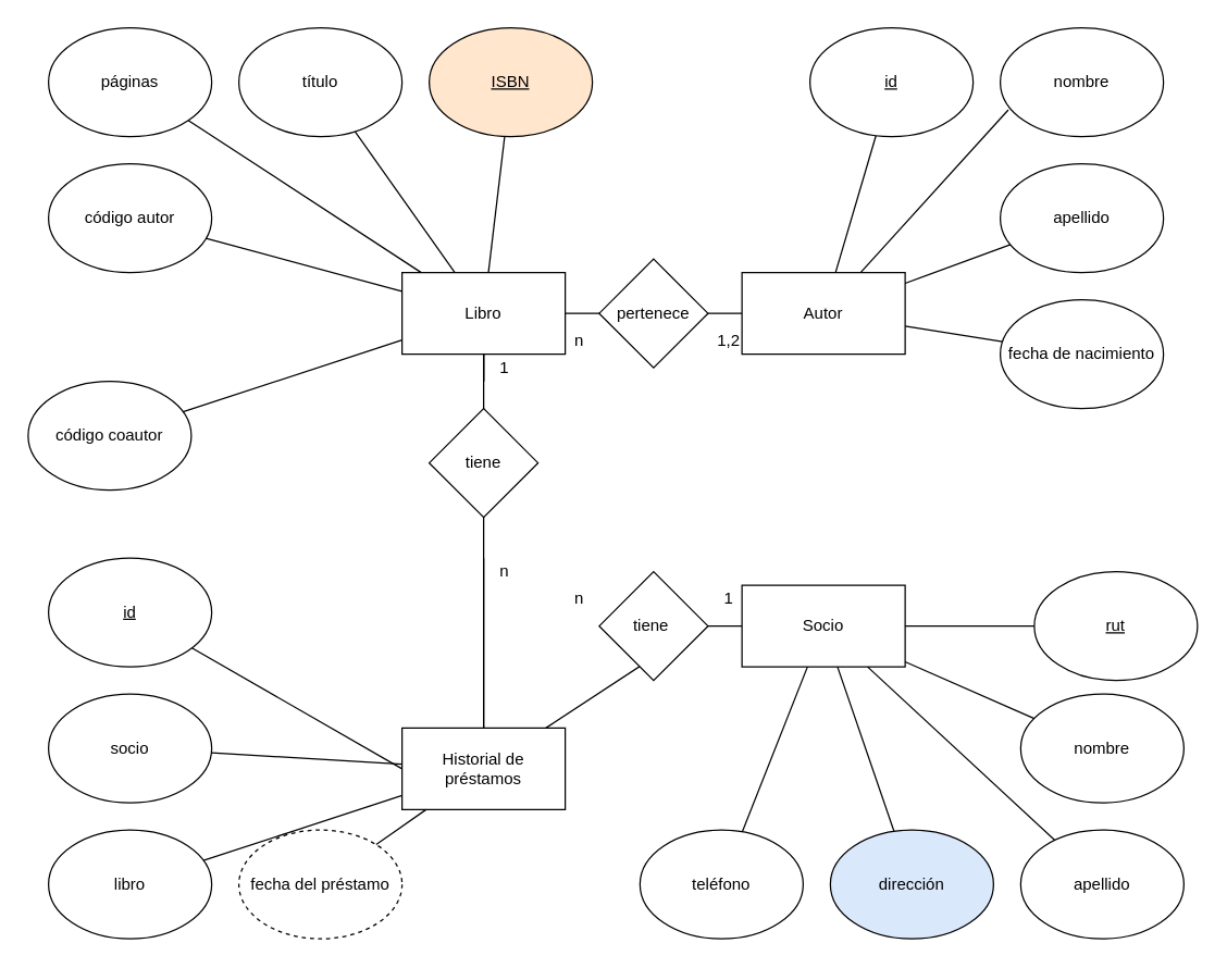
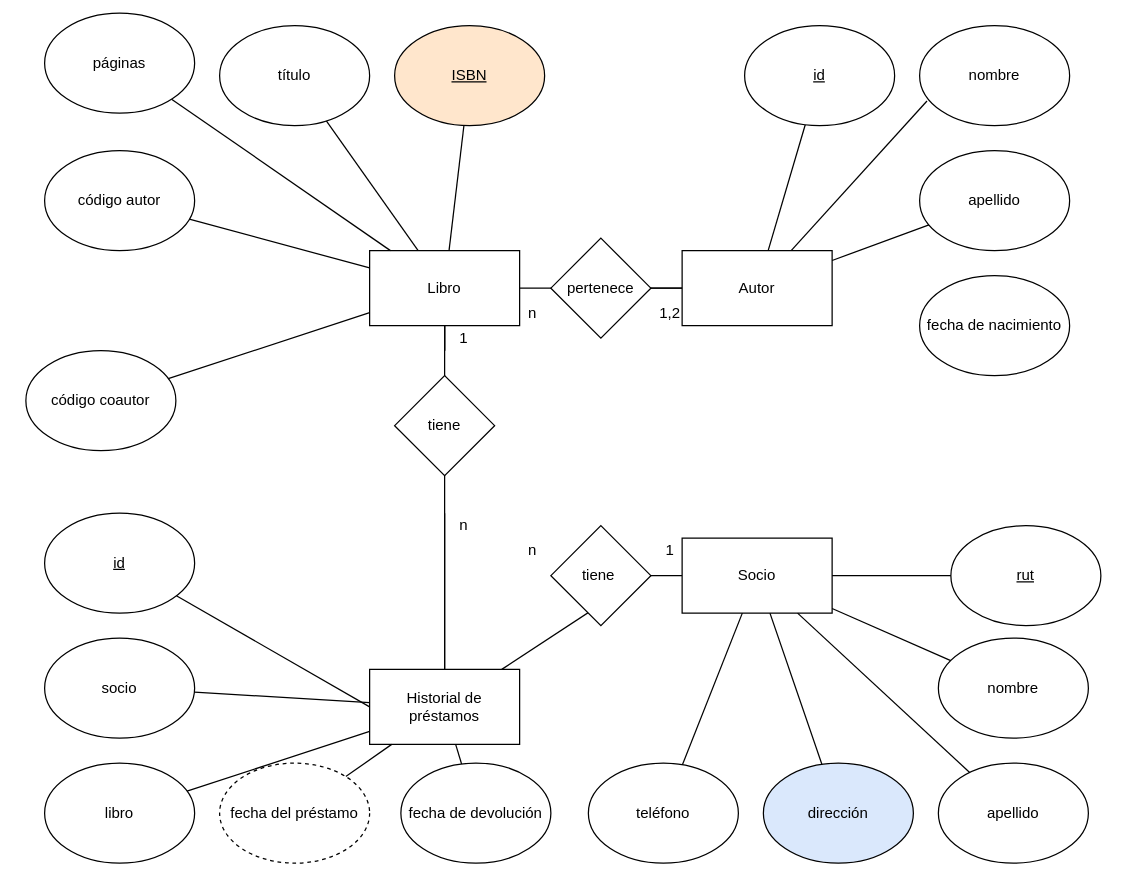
- <mxCell id="21" value="páginas" style="ellipse;whiteSpace=wrap;html=1;" parent="1" vertex="1"><mxGeometry x="35" y="20" width="120" height="80" as="geometry" /></mxCell>
+ <mxCell id="21" value="páginas" style="ellipse;whiteSpace=wrap;html=1;" parent="1" vertex="1"><mxGeometry x="35" y="10" width="120" height="80" as="geometry" /></mxCell>
- <mxCell id="49" value="" style="endArrow=none;html=1;" parent="1" source="9" target="12" edge="1"><mxGeometry width="50" height="50" relative="1" as="geometry"><mxPoint x="625" y="290" as="sourcePoint" /><mxPoint x="675" y="240" as="targetPoint" /></mxGeometry></mxCell>
+ <mxCell id="49" value="" style="endArrow=none;html=1;" parent="1" source="9" target="28" edge="1"><mxGeometry width="50" height="50" relative="1" as="geometry"><mxPoint x="625" y="290" as="sourcePoint" /><mxPoint x="675" y="240" as="targetPoint" /></mxGeometry></mxCell>
+ <mxCell id="32" value="" style="edgeStyle=none;html=1;endArrow=none;endFill=0;" parent="1" source="33" target="5" edge="1"><mxGeometry relative="1" as="geometry"><mxPoint x="380" y="520" as="targetPoint" /></mxGeometry></mxCell>
+ <mxCell id="33" value="fecha de devolución" style="ellipse;whiteSpace=wrap;html=1;" parent="1" vertex="1"><mxGeometry x="320" y="610" width="120" height="80" as="geometry" /></mxCell>
